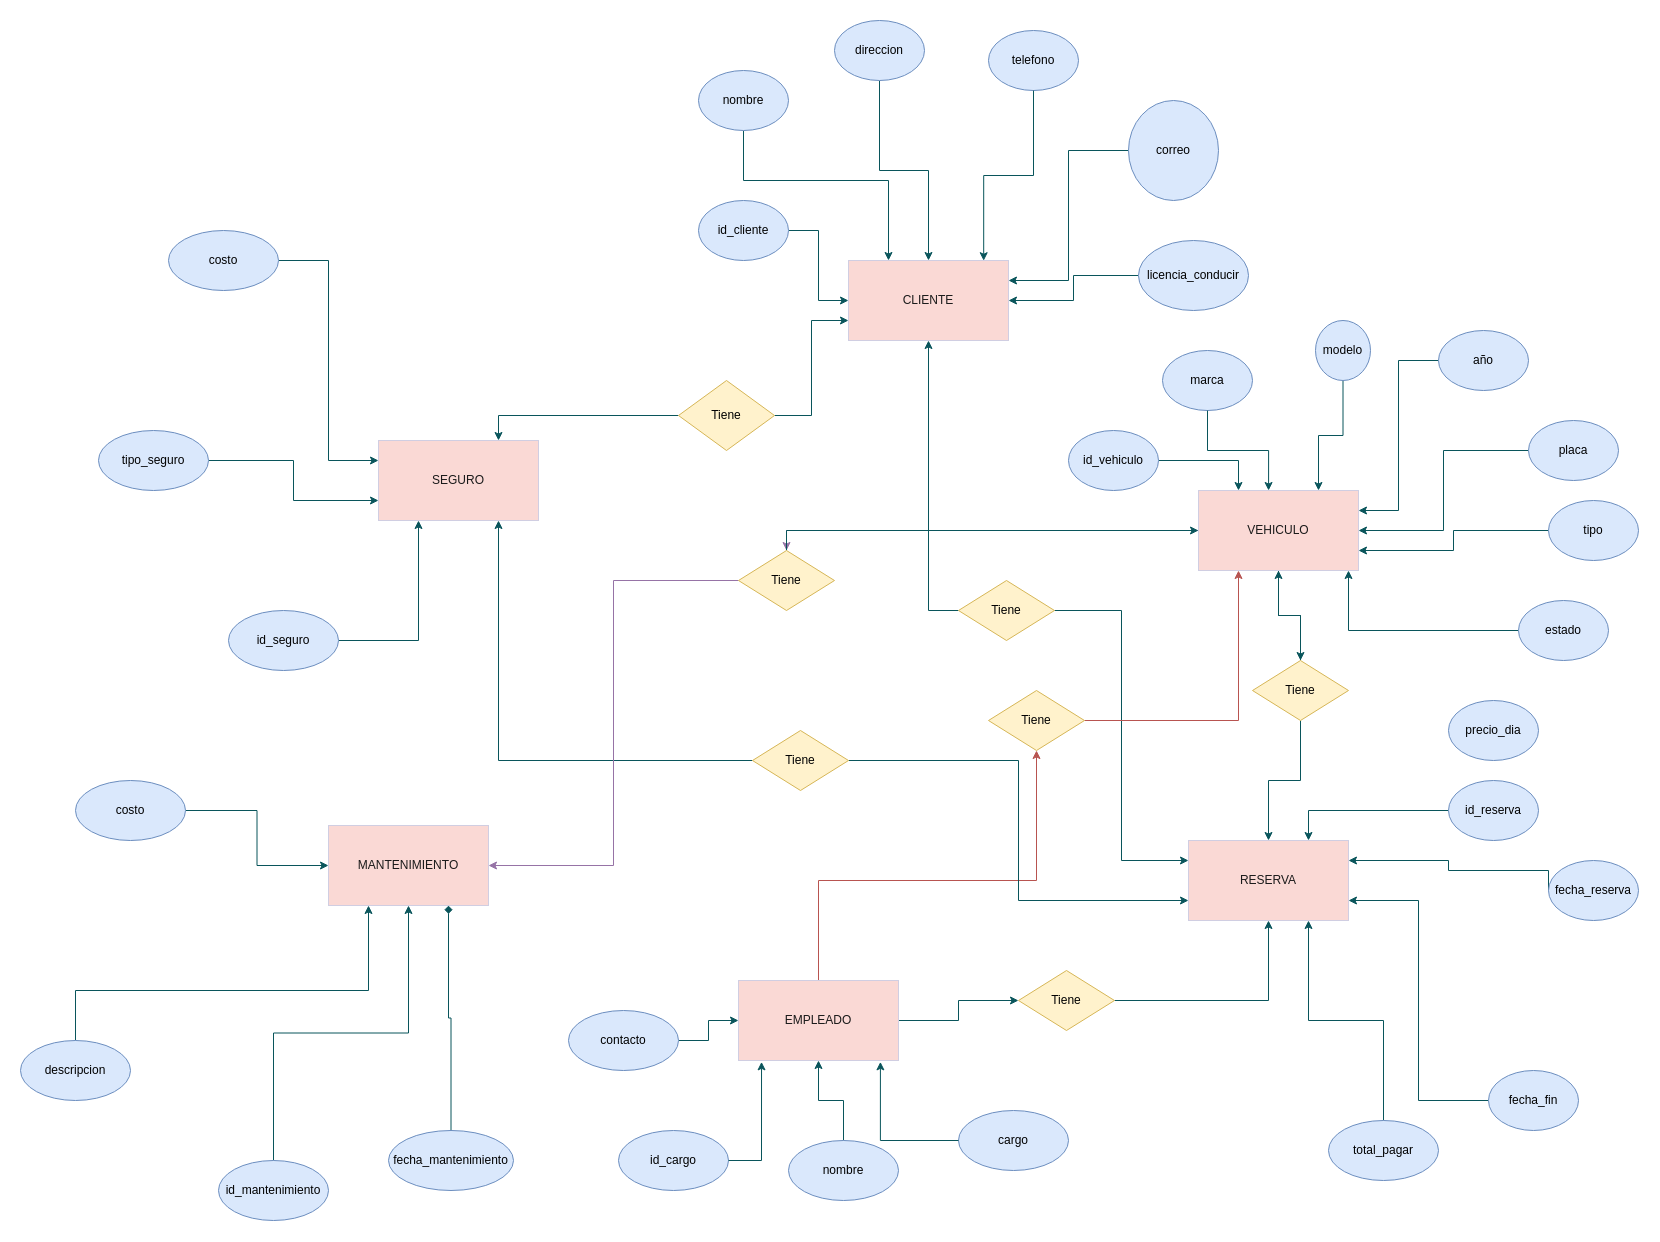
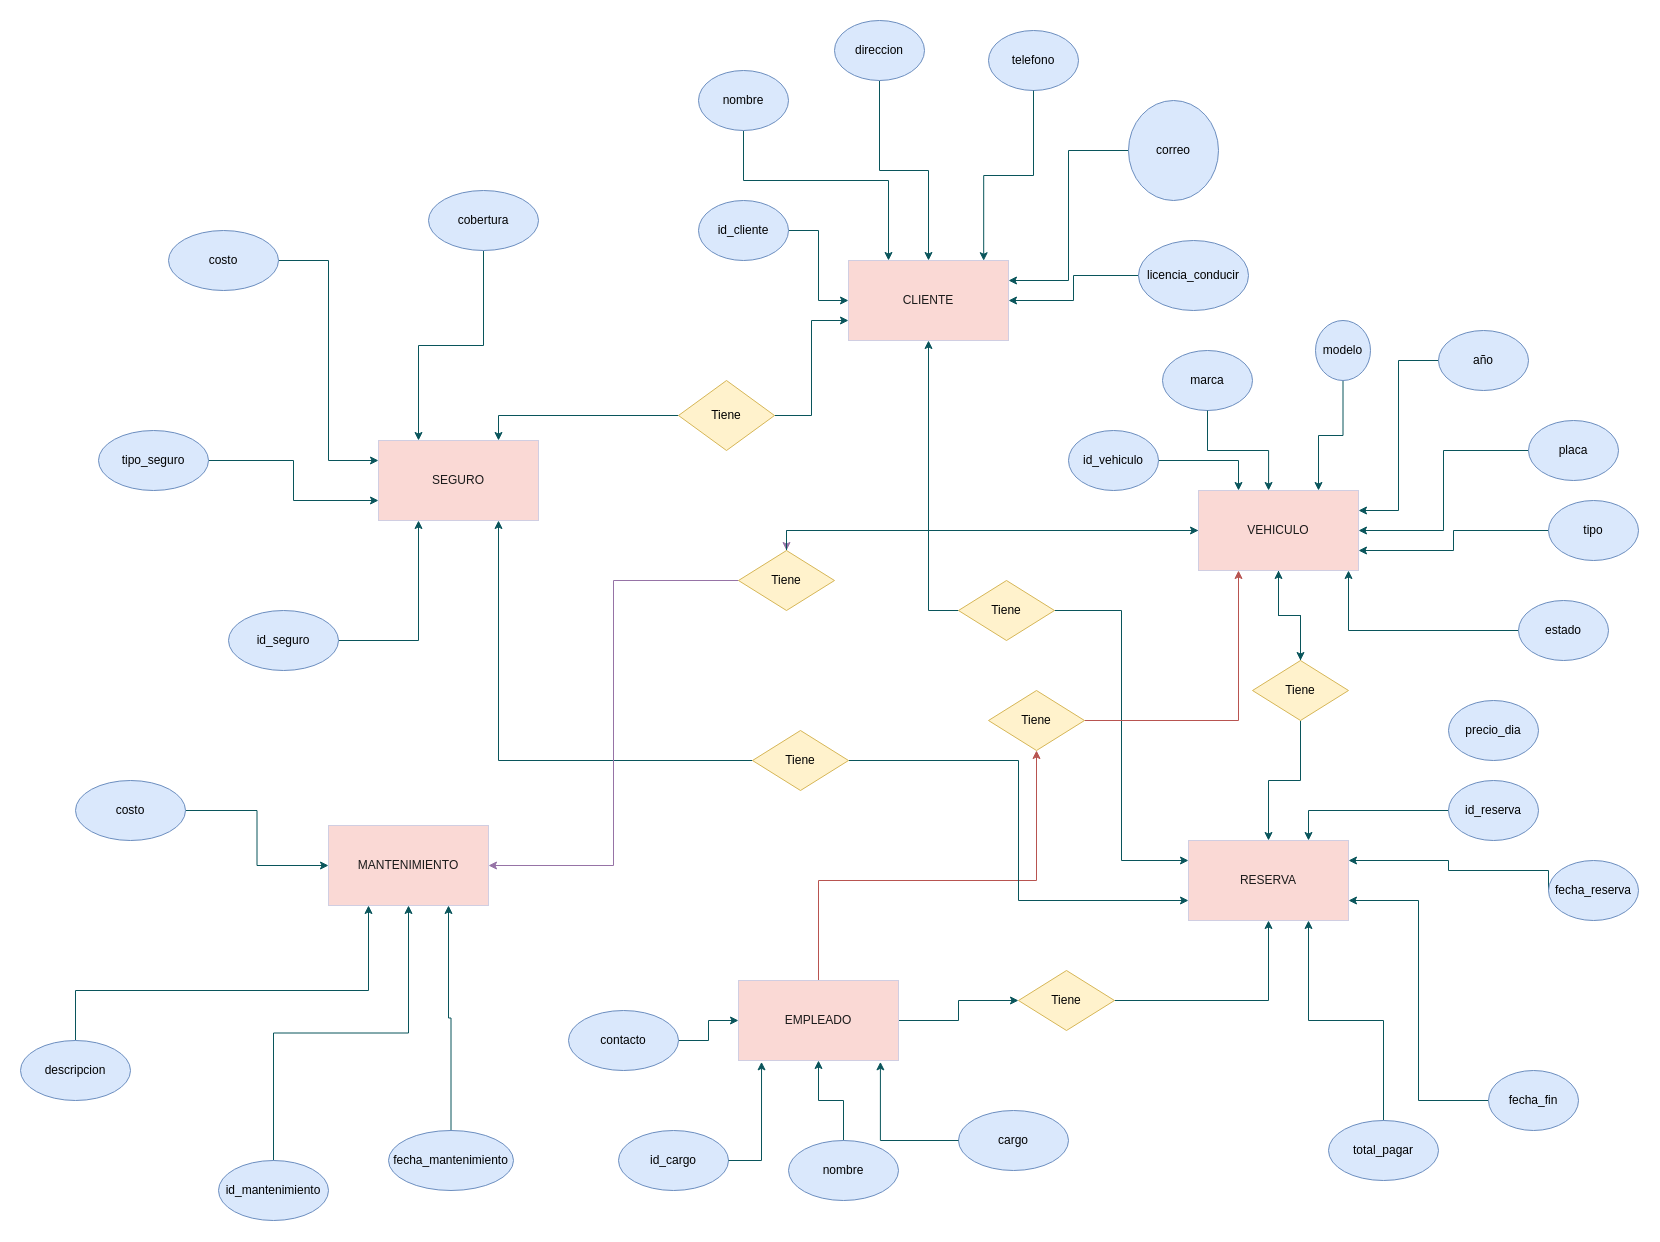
+ <mxCell id="71" value="cobertura" style="ellipse;whiteSpace=wrap;html=1;strokeColor=#6c8ebf;fillColor=#dae8fc;" parent="1" vertex="1"><mxGeometry x="428" y="190" width="110" height="60" as="geometry" /></mxCell>
+ <mxCell id="70" style="edgeStyle=orthogonalEdgeStyle;rounded=0;orthogonalLoop=1;jettySize=auto;html=1;entryX=0.25;entryY=0;entryDx=0;entryDy=0;strokeColor=#09555B;fontColor=#1A1A1A;" parent="1" source="71" target="2" edge="1"><mxGeometry relative="1" as="geometry" /></mxCell>
- <mxCell id="76" style="edgeStyle=orthogonalEdgeStyle;rounded=0;orthogonalLoop=1;jettySize=auto;html=1;entryX=0.75;entryY=1;entryDx=0;entryDy=0;strokeColor=#09555B;fontColor=#1A1A1A;endArrow=diamond;" parent="1" source="77" target="8" edge="1"><mxGeometry relative="1" as="geometry" /></mxCell>
+ <mxCell id="76" style="edgeStyle=orthogonalEdgeStyle;rounded=0;orthogonalLoop=1;jettySize=auto;html=1;entryX=0.75;entryY=1;entryDx=0;entryDy=0;strokeColor=#09555B;fontColor=#1A1A1A;" parent="1" source="77" target="8" edge="1"><mxGeometry relative="1" as="geometry" /></mxCell>
